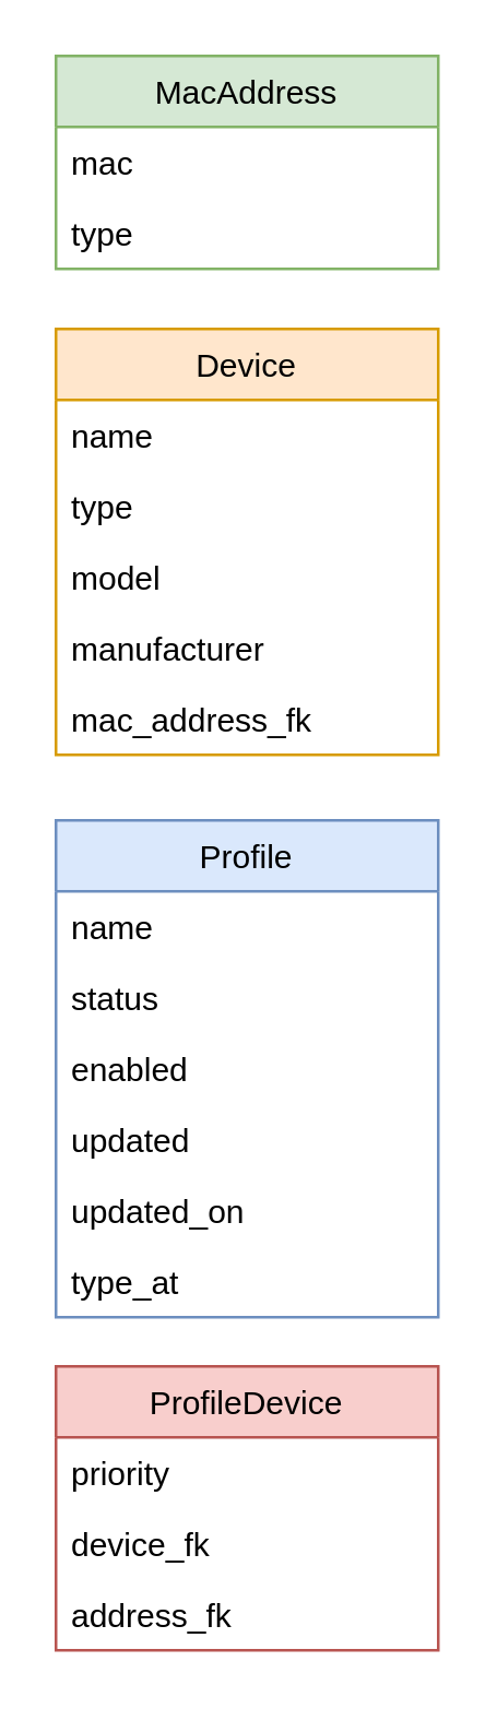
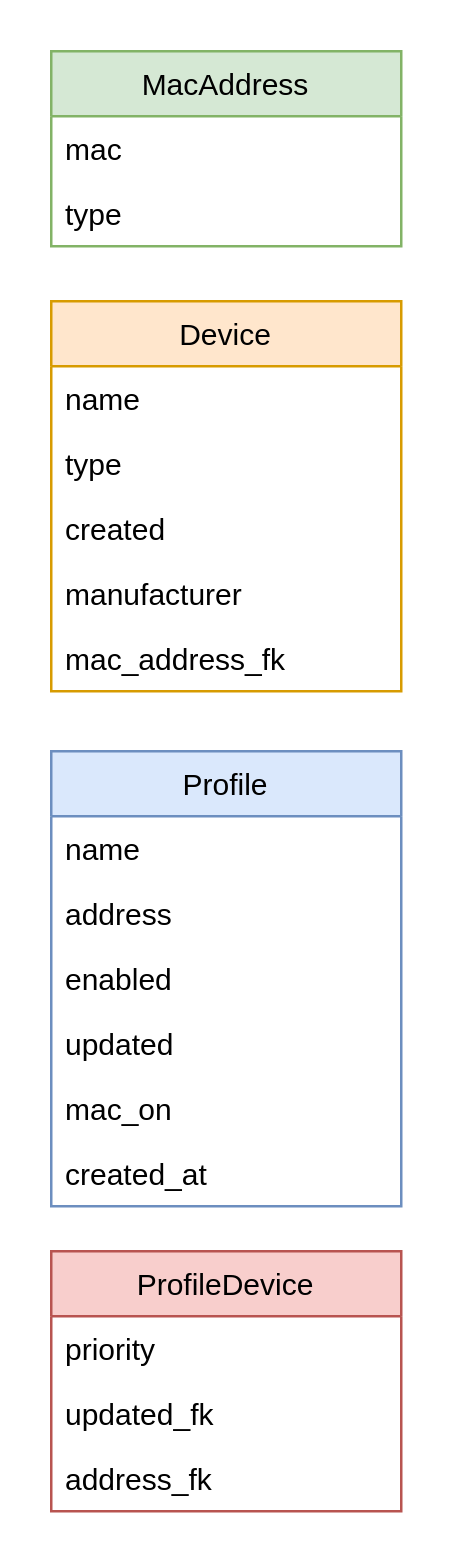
- <mxCell id="5" value="model" style="text;strokeColor=none;fillColor=none;align=left;verticalAlign=top;spacingLeft=4;spacingRight=4;overflow=hidden;rotatable=0;points=[[0,0.5],[1,0.5]];portConstraint=eastwest;fontColor=#000000;" parent="2" vertex="1"><mxGeometry y="78" width="140" height="26" as="geometry" /></mxCell>
+ <mxCell id="5" value="created" style="text;strokeColor=none;fillColor=none;align=left;verticalAlign=top;spacingLeft=4;spacingRight=4;overflow=hidden;rotatable=0;points=[[0,0.5],[1,0.5]];portConstraint=eastwest;fontColor=#000000;" parent="2" vertex="1"><mxGeometry y="78" width="140" height="26" as="geometry" /></mxCell>
- <mxCell id="17" value="status" style="text;strokeColor=none;fillColor=none;align=left;verticalAlign=top;spacingLeft=4;spacingRight=4;overflow=hidden;rotatable=0;points=[[0,0.5],[1,0.5]];portConstraint=eastwest;fontColor=#000000;" parent="15" vertex="1"><mxGeometry y="52" width="140" height="26" as="geometry" /></mxCell>
+ <mxCell id="17" value="address" style="text;strokeColor=none;fillColor=none;align=left;verticalAlign=top;spacingLeft=4;spacingRight=4;overflow=hidden;rotatable=0;points=[[0,0.5],[1,0.5]];portConstraint=eastwest;fontColor=#000000;" parent="15" vertex="1"><mxGeometry y="52" width="140" height="26" as="geometry" /></mxCell>
- <mxCell id="20" value="updated_on" style="text;strokeColor=none;fillColor=none;align=left;verticalAlign=top;spacingLeft=4;spacingRight=4;overflow=hidden;rotatable=0;points=[[0,0.5],[1,0.5]];portConstraint=eastwest;fontColor=#000000;" parent="15" vertex="1"><mxGeometry y="130" width="140" height="26" as="geometry" /></mxCell>
+ <mxCell id="20" value="mac_on" style="text;strokeColor=none;fillColor=none;align=left;verticalAlign=top;spacingLeft=4;spacingRight=4;overflow=hidden;rotatable=0;points=[[0,0.5],[1,0.5]];portConstraint=eastwest;fontColor=#000000;" parent="15" vertex="1"><mxGeometry y="130" width="140" height="26" as="geometry" /></mxCell>
- <mxCell id="21" value="type_at" style="text;strokeColor=none;fillColor=none;align=left;verticalAlign=top;spacingLeft=4;spacingRight=4;overflow=hidden;rotatable=0;points=[[0,0.5],[1,0.5]];portConstraint=eastwest;fontColor=#000000;" parent="15" vertex="1"><mxGeometry y="156" width="140" height="26" as="geometry" /></mxCell>
+ <mxCell id="21" value="created_at" style="text;strokeColor=none;fillColor=none;align=left;verticalAlign=top;spacingLeft=4;spacingRight=4;overflow=hidden;rotatable=0;points=[[0,0.5],[1,0.5]];portConstraint=eastwest;fontColor=#000000;" parent="15" vertex="1"><mxGeometry y="156" width="140" height="26" as="geometry" /></mxCell>
- <mxCell id="13" value="device_fk" style="text;strokeColor=none;fillColor=none;align=left;verticalAlign=top;spacingLeft=4;spacingRight=4;overflow=hidden;rotatable=0;points=[[0,0.5],[1,0.5]];portConstraint=eastwest;fontColor=#000000;" parent="11" vertex="1"><mxGeometry y="52" width="140" height="26" as="geometry" /></mxCell>
+ <mxCell id="13" value="updated_fk" style="text;strokeColor=none;fillColor=none;align=left;verticalAlign=top;spacingLeft=4;spacingRight=4;overflow=hidden;rotatable=0;points=[[0,0.5],[1,0.5]];portConstraint=eastwest;fontColor=#000000;" parent="11" vertex="1"><mxGeometry y="52" width="140" height="26" as="geometry" /></mxCell>
